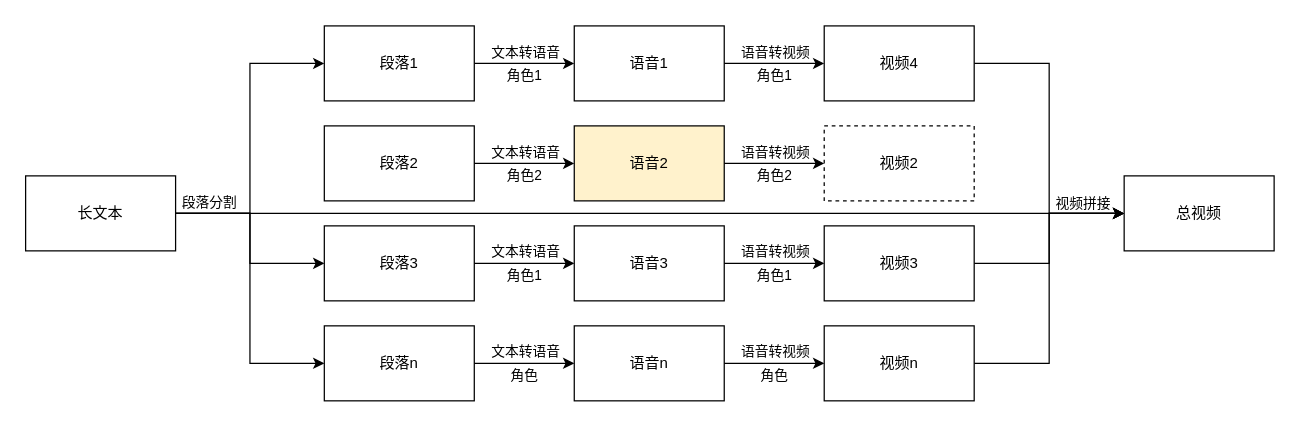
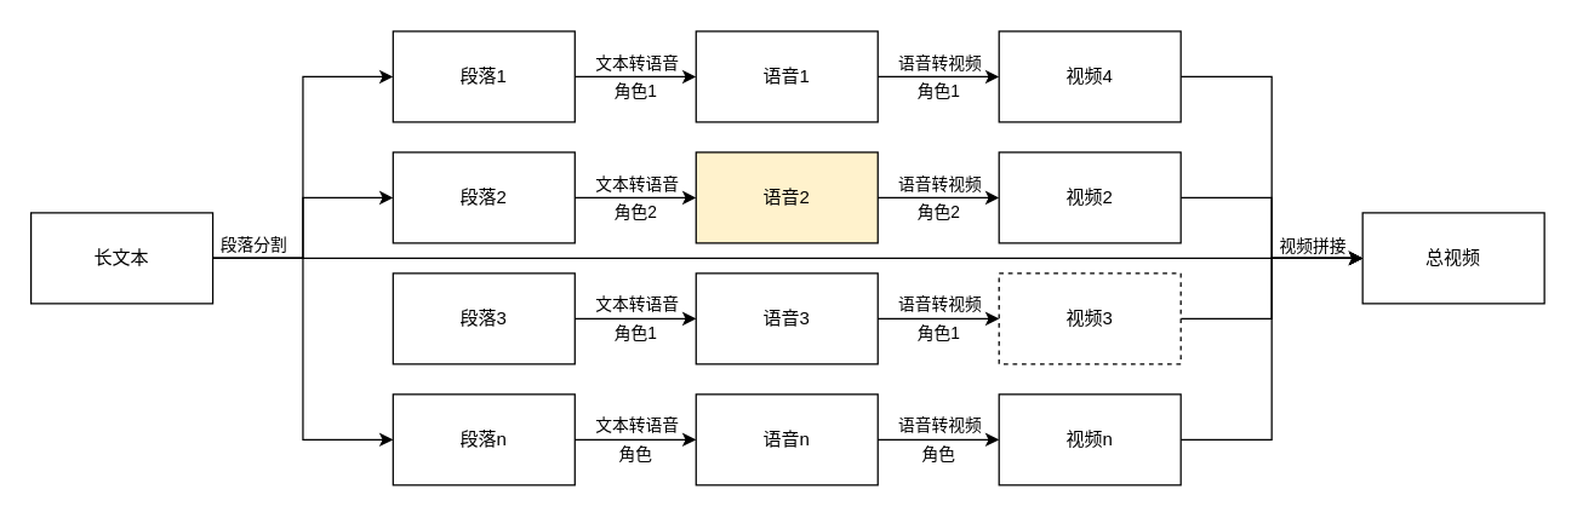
- <mxCell id="22" value="视频2" style="rounded=0;whiteSpace=wrap;html=1;dashed=1;" vertex="1" parent="1"><mxGeometry x="659" y="100" width="120" height="60" as="geometry" /></mxCell>
+ <mxCell id="22" value="视频2" style="rounded=0;whiteSpace=wrap;html=1;" vertex="1" parent="1"><mxGeometry x="659" y="100" width="120" height="60" as="geometry" /></mxCell>
+ <mxCell id="21" style="edgeStyle=orthogonalEdgeStyle;rounded=0;orthogonalLoop=1;jettySize=auto;html=1;exitX=1;exitY=0.5;exitDx=0;exitDy=0;entryX=0;entryY=0.5;entryDx=0;entryDy=0;" edge="1" parent="1" source="22" target="28"><mxGeometry relative="1" as="geometry" /></mxCell>
- <mxCell id="3" style="edgeStyle=orthogonalEdgeStyle;rounded=0;orthogonalLoop=1;jettySize=auto;html=1;exitX=1;exitY=0.5;exitDx=0;exitDy=0;" edge="1" parent="1" source="7" target="13"><mxGeometry relative="1" as="geometry" /></mxCell>
+ <mxCell id="3" style="edgeStyle=orthogonalEdgeStyle;rounded=0;orthogonalLoop=1;jettySize=auto;html=1;exitX=1;exitY=0.5;exitDx=0;exitDy=0;entryX=0;entryY=0.5;entryDx=0;entryDy=0;" edge="1" parent="1" source="7" target="12"><mxGeometry relative="1" as="geometry" /></mxCell>
- <mxCell id="24" value="视频3" style="rounded=0;whiteSpace=wrap;html=1;" vertex="1" parent="1"><mxGeometry x="659" y="180" width="120" height="60" as="geometry" /></mxCell>
+ <mxCell id="24" value="视频3" style="rounded=0;whiteSpace=wrap;html=1;dashed=1;" vertex="1" parent="1"><mxGeometry x="659" y="180" width="120" height="60" as="geometry" /></mxCell>
